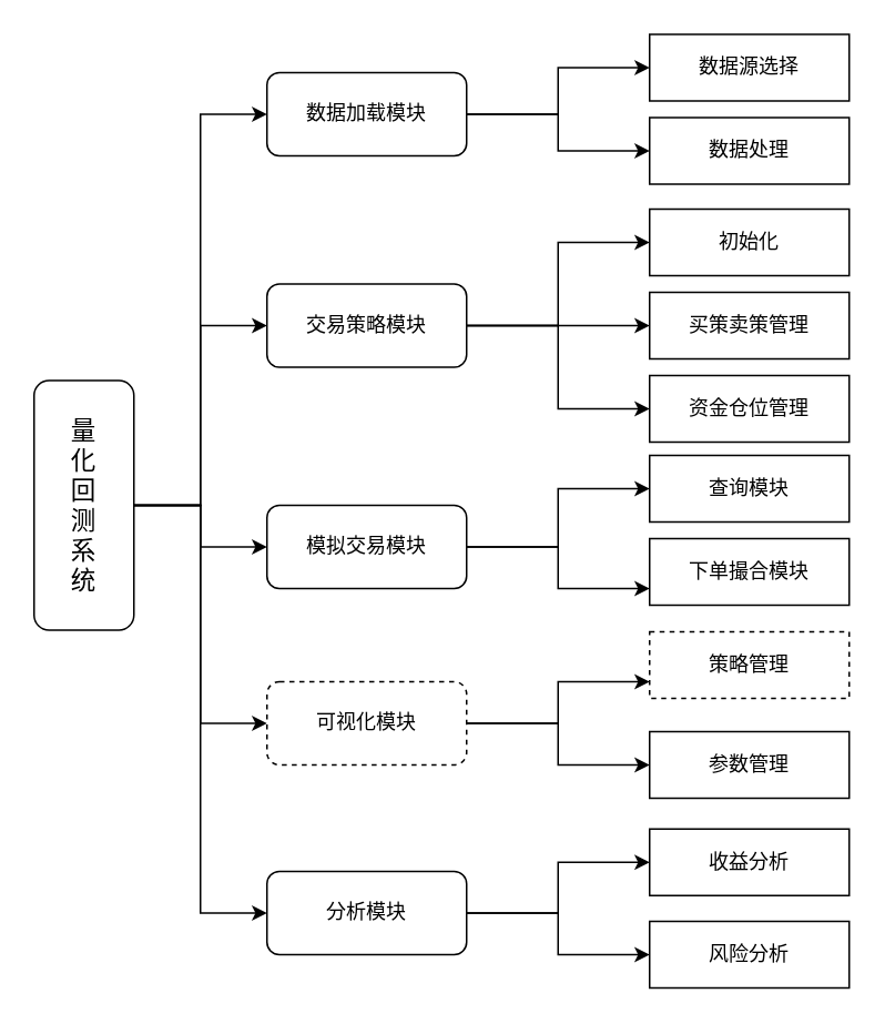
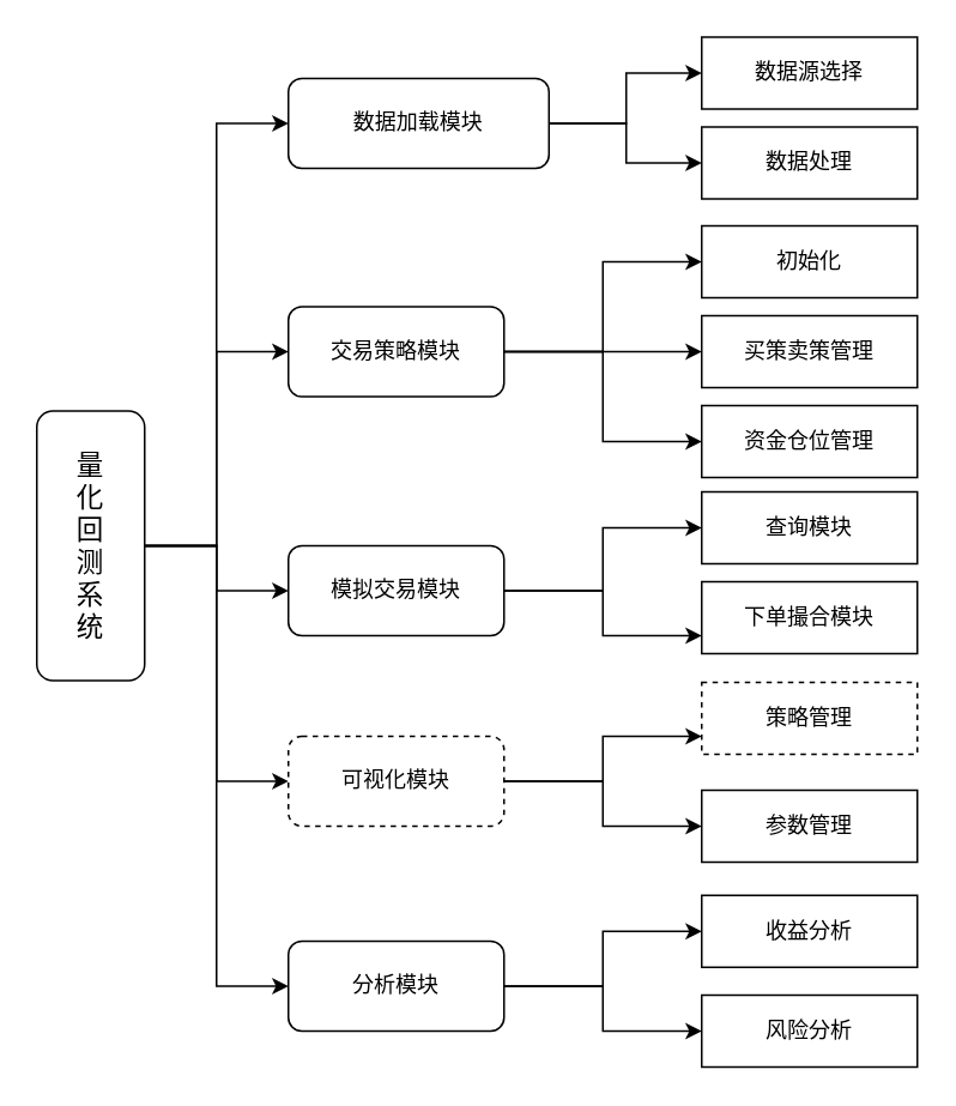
- <mxCell id="10" value="数据加载模块" style="rounded=1;whiteSpace=wrap;html=1;" vertex="1" parent="1"><mxGeometry x="160" y="43" width="120" height="50" as="geometry" /></mxCell>
+ <mxCell id="10" value="数据加载模块" style="rounded=1;whiteSpace=wrap;html=1;" vertex="1" parent="1"><mxGeometry x="160" y="43" width="145" height="50" as="geometry" /></mxCell>
